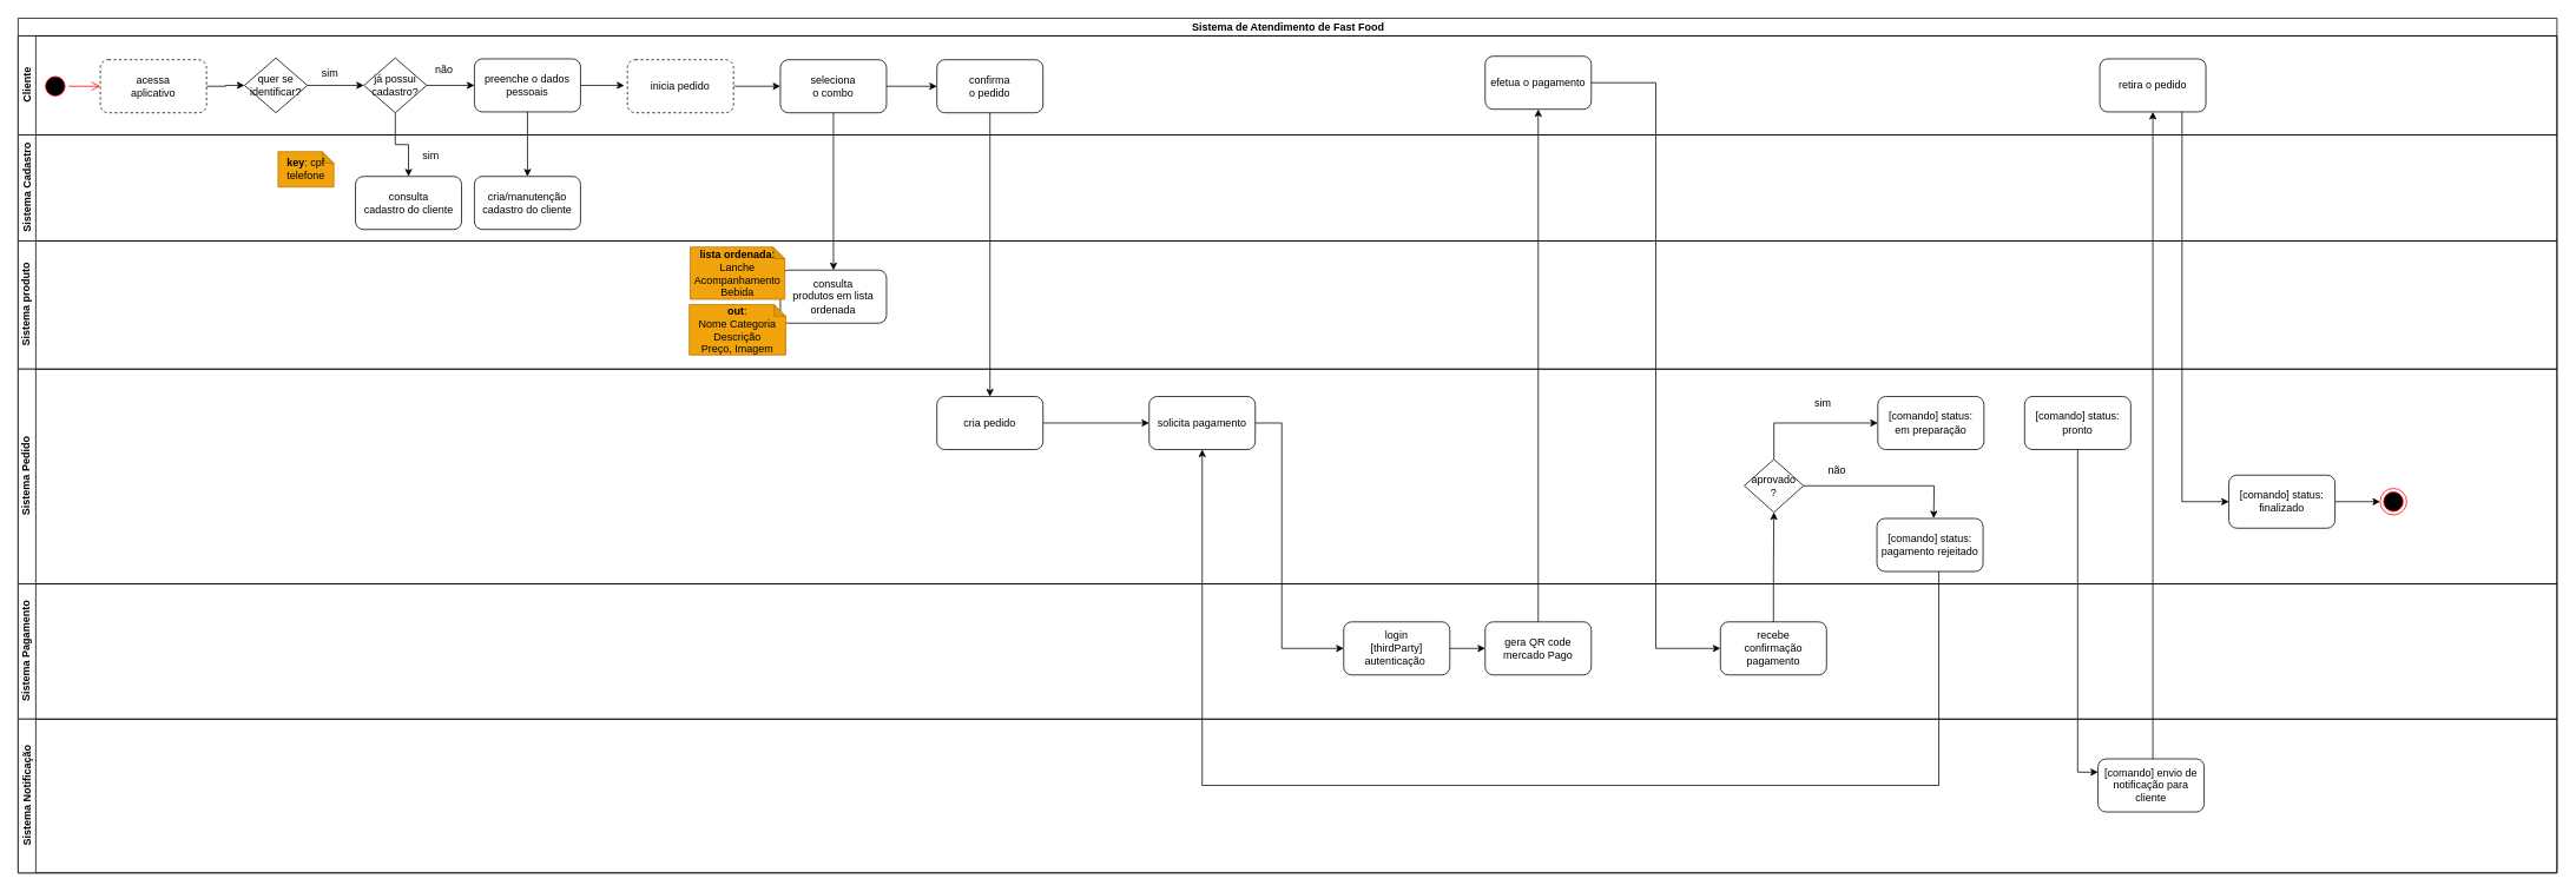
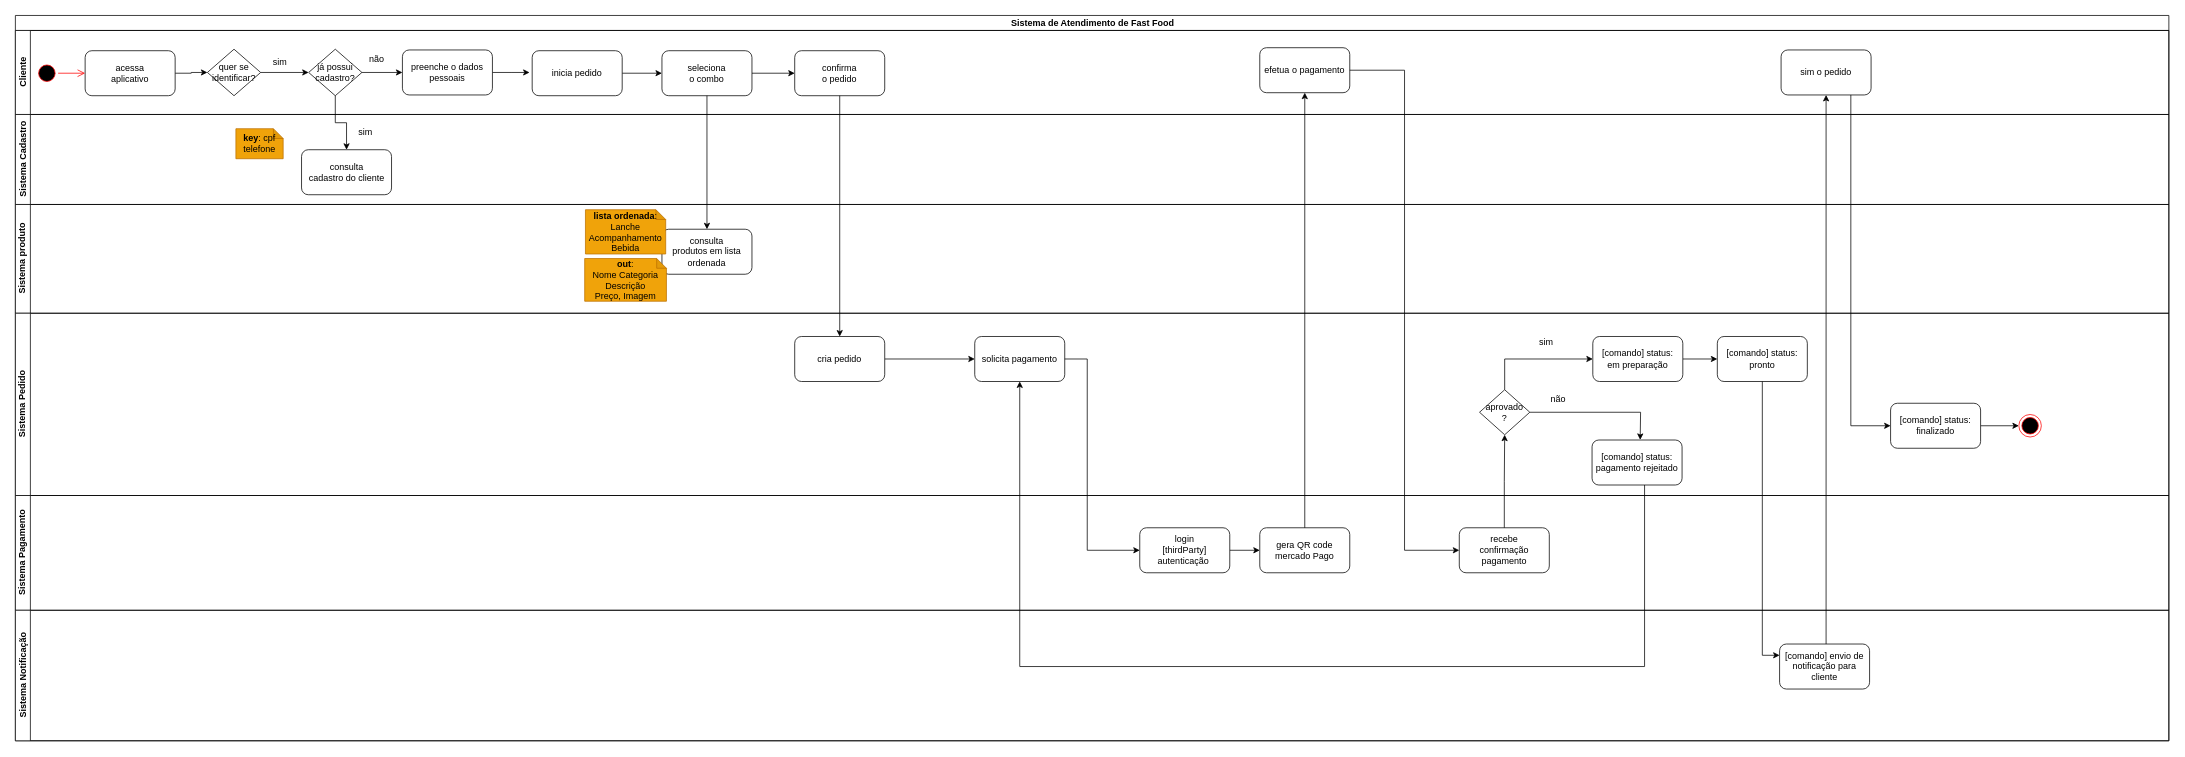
- <mxCell id="21" value="retira o pedido" style="rounded=1;whiteSpace=wrap;html=1;" parent="3" vertex="1"><mxGeometry x="2354" y="26" width="120" height="60" as="geometry" /></mxCell>
+ <mxCell id="21" value="sim o pedido" style="rounded=1;whiteSpace=wrap;html=1;" parent="3" vertex="1"><mxGeometry x="2354" y="26" width="120" height="60" as="geometry" /></mxCell>
- <mxCell id="5" value="acessa&lt;br&gt;aplicativo" style="rounded=1;whiteSpace=wrap;html=1;dashed=1;" parent="3" vertex="1"><mxGeometry x="93" y="27" width="120" height="60" as="geometry" /></mxCell>
+ <mxCell id="5" value="acessa&lt;br&gt;aplicativo" style="rounded=1;whiteSpace=wrap;html=1;" parent="3" vertex="1"><mxGeometry x="93" y="27" width="120" height="60" as="geometry" /></mxCell>
- <mxCell id="17" value="inicia pedido" style="rounded=1;whiteSpace=wrap;html=1;dashed=1;" parent="3" vertex="1"><mxGeometry x="689" y="27" width="120" height="60" as="geometry" /></mxCell>
+ <mxCell id="17" value="inicia pedido" style="rounded=1;whiteSpace=wrap;html=1;" parent="3" vertex="1"><mxGeometry x="689" y="27" width="120" height="60" as="geometry" /></mxCell>
- <mxCell id="57" style="edgeStyle=orthogonalEdgeStyle;rounded=0;orthogonalLoop=1;jettySize=auto;html=1;" parent="2" source="14" target="26" edge="1"><mxGeometry relative="1" as="geometry" /></mxCell>
- <mxCell id="26" value="cria/manutenção&lt;br&gt;cadastro do cliente" style="rounded=1;whiteSpace=wrap;html=1;" parent="23" vertex="1"><mxGeometry x="516" y="47" width="120" height="60" as="geometry" /></mxCell>
+ <mxCell id="35" style="edgeStyle=orthogonalEdgeStyle;rounded=0;orthogonalLoop=1;jettySize=auto;html=1;" parent="32" source="36" target="37" edge="1"><mxGeometry relative="1" as="geometry" /></mxCell>
